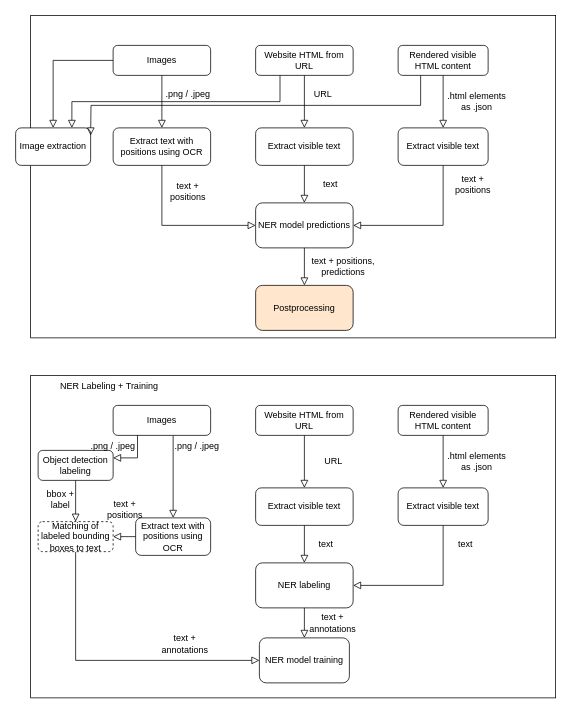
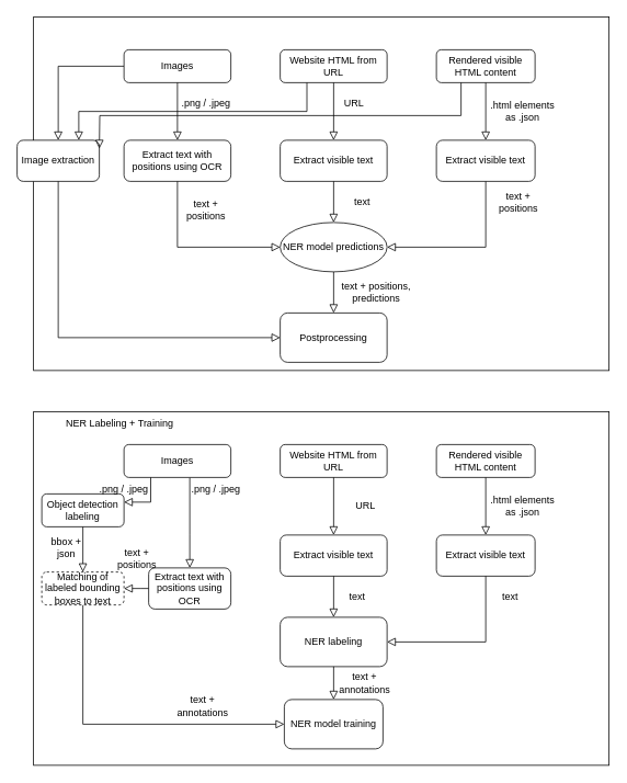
- <mxCell id="12" value="NER model predictions" style="rounded=1;whiteSpace=wrap;html=1;" vertex="1" parent="1"><mxGeometry x="340" y="270" width="130" height="60" as="geometry" /></mxCell>
+ <mxCell id="12" value="NER model predictions" style="ellipse;whiteSpace=wrap;html=1;" vertex="1" parent="1"><mxGeometry x="340" y="270" width="130" height="60" as="geometry" /></mxCell>
+ <mxCell id="49" value="" style="rounded=0;html=1;jettySize=auto;orthogonalLoop=1;fontSize=11;endArrow=block;endFill=0;endSize=8;strokeWidth=1;shadow=0;labelBackgroundColor=none;edgeStyle=orthogonalEdgeStyle;entryX=0;entryY=0.5;entryDx=0;entryDy=0;exitX=0.5;exitY=1;exitDx=0;exitDy=0;" edge="1" parent="1" source="45" target="13"><mxGeometry relative="1" as="geometry"><mxPoint x="160" y="90" as="sourcePoint" /><mxPoint x="80" y="180" as="targetPoint" /></mxGeometry></mxCell>
- <mxCell id="13" value="Postprocessing" style="rounded=1;whiteSpace=wrap;html=1;fillColor=#ffe6cc;" vertex="1" parent="1"><mxGeometry x="340" y="380" width="130" height="60" as="geometry" /></mxCell>
+ <mxCell id="13" value="Postprocessing" style="rounded=1;whiteSpace=wrap;html=1;" vertex="1" parent="1"><mxGeometry x="340" y="380" width="130" height="60" as="geometry" /></mxCell>
- <mxCell id="54" value="bbox + label" style="text;html=1;strokeColor=none;fillColor=none;align=center;verticalAlign=middle;whiteSpace=wrap;rounded=0;" vertex="1" parent="1"><mxGeometry x="50" y="650" width="60" height="30" as="geometry" /></mxCell>
+ <mxCell id="54" value="bbox + json" style="text;html=1;strokeColor=none;fillColor=none;align=center;verticalAlign=middle;whiteSpace=wrap;rounded=0;" vertex="1" parent="1"><mxGeometry x="50" y="650" width="60" height="30" as="geometry" /></mxCell>
